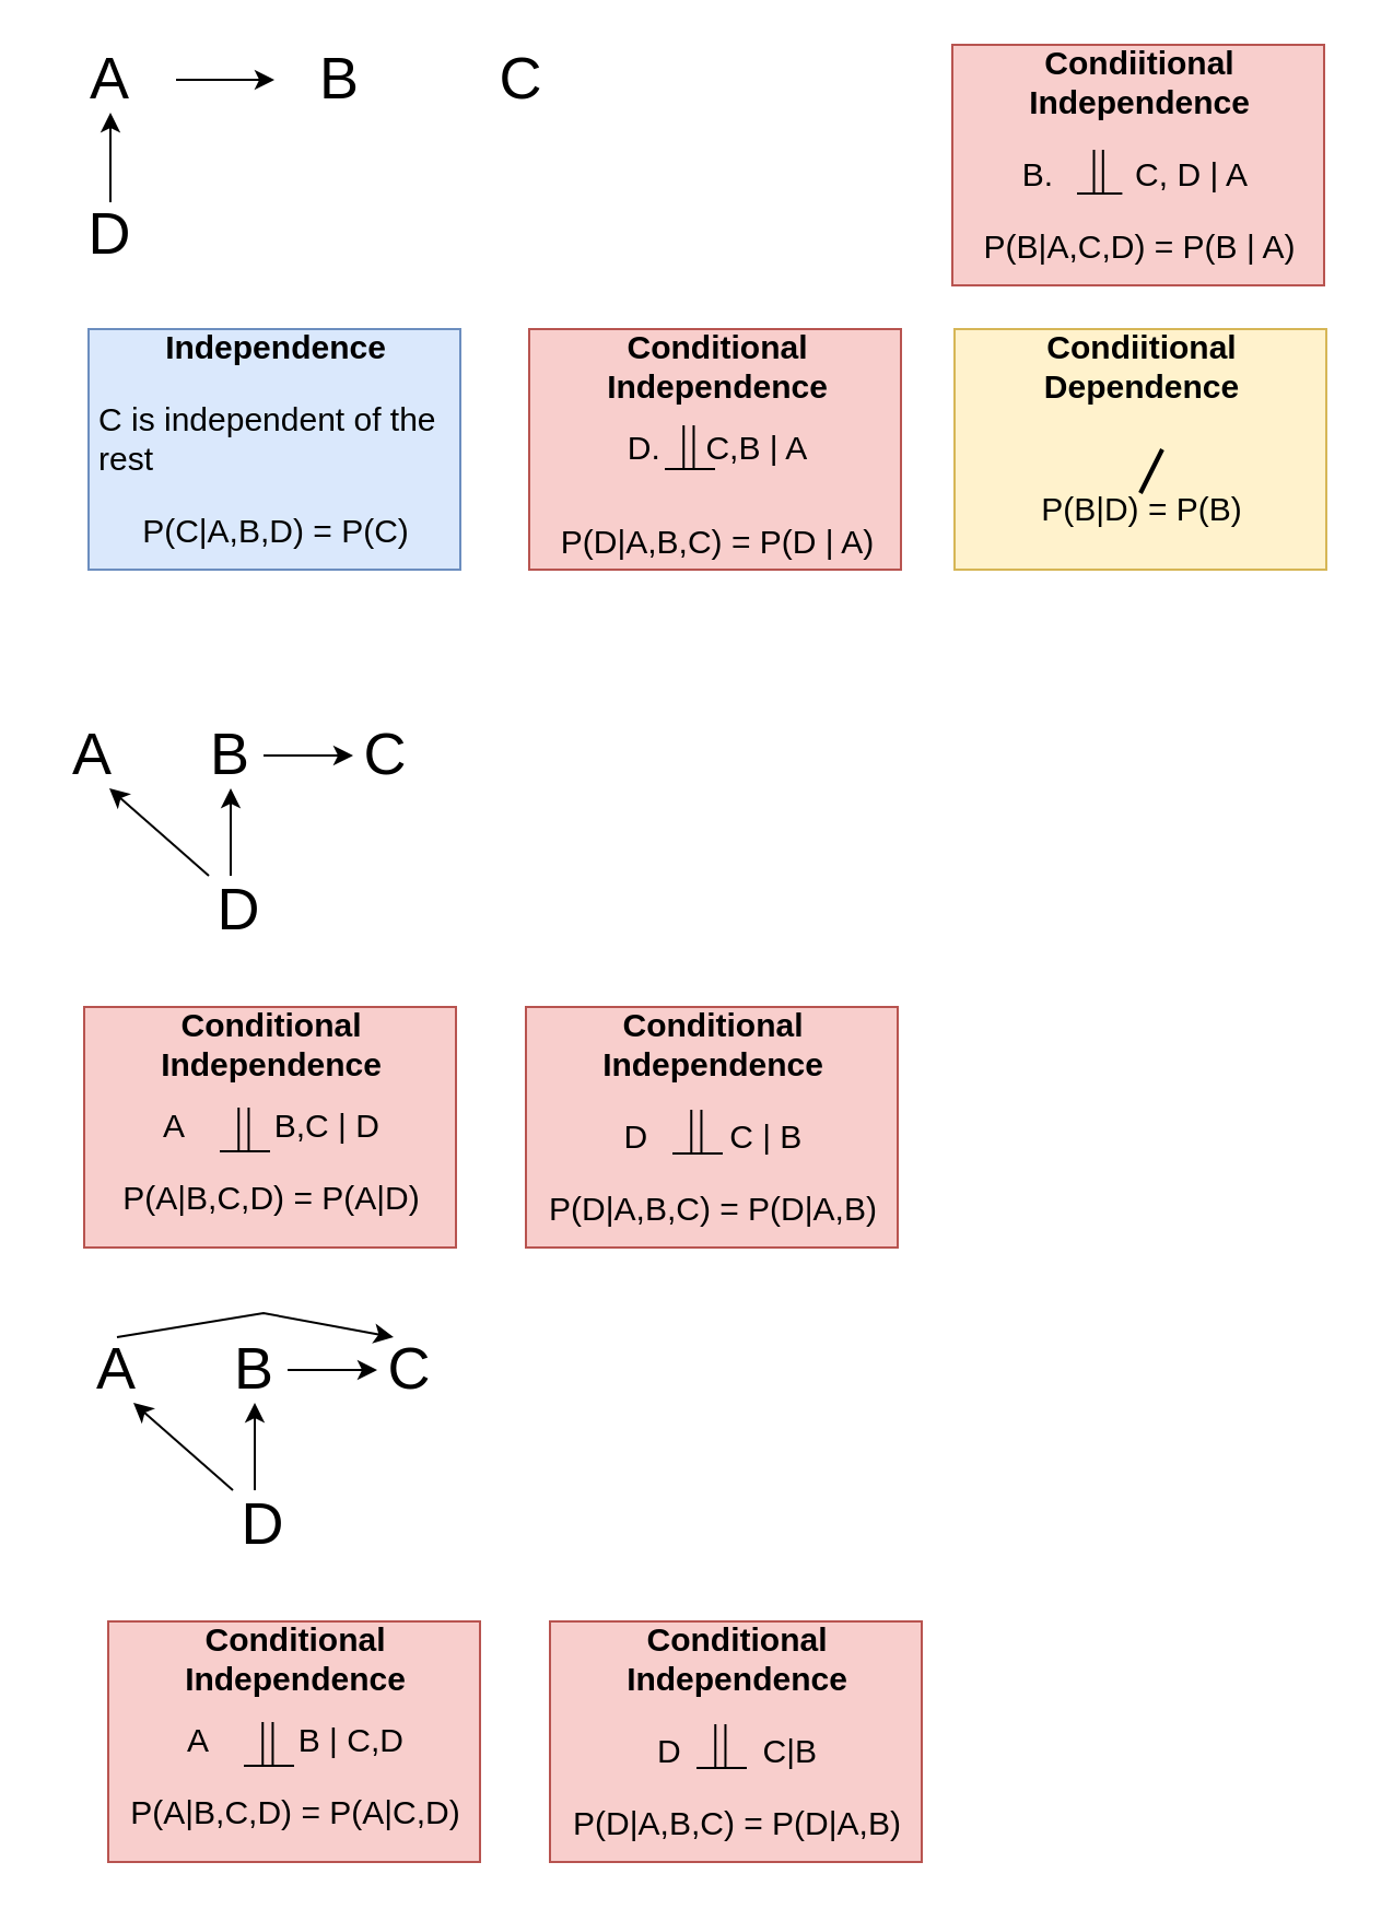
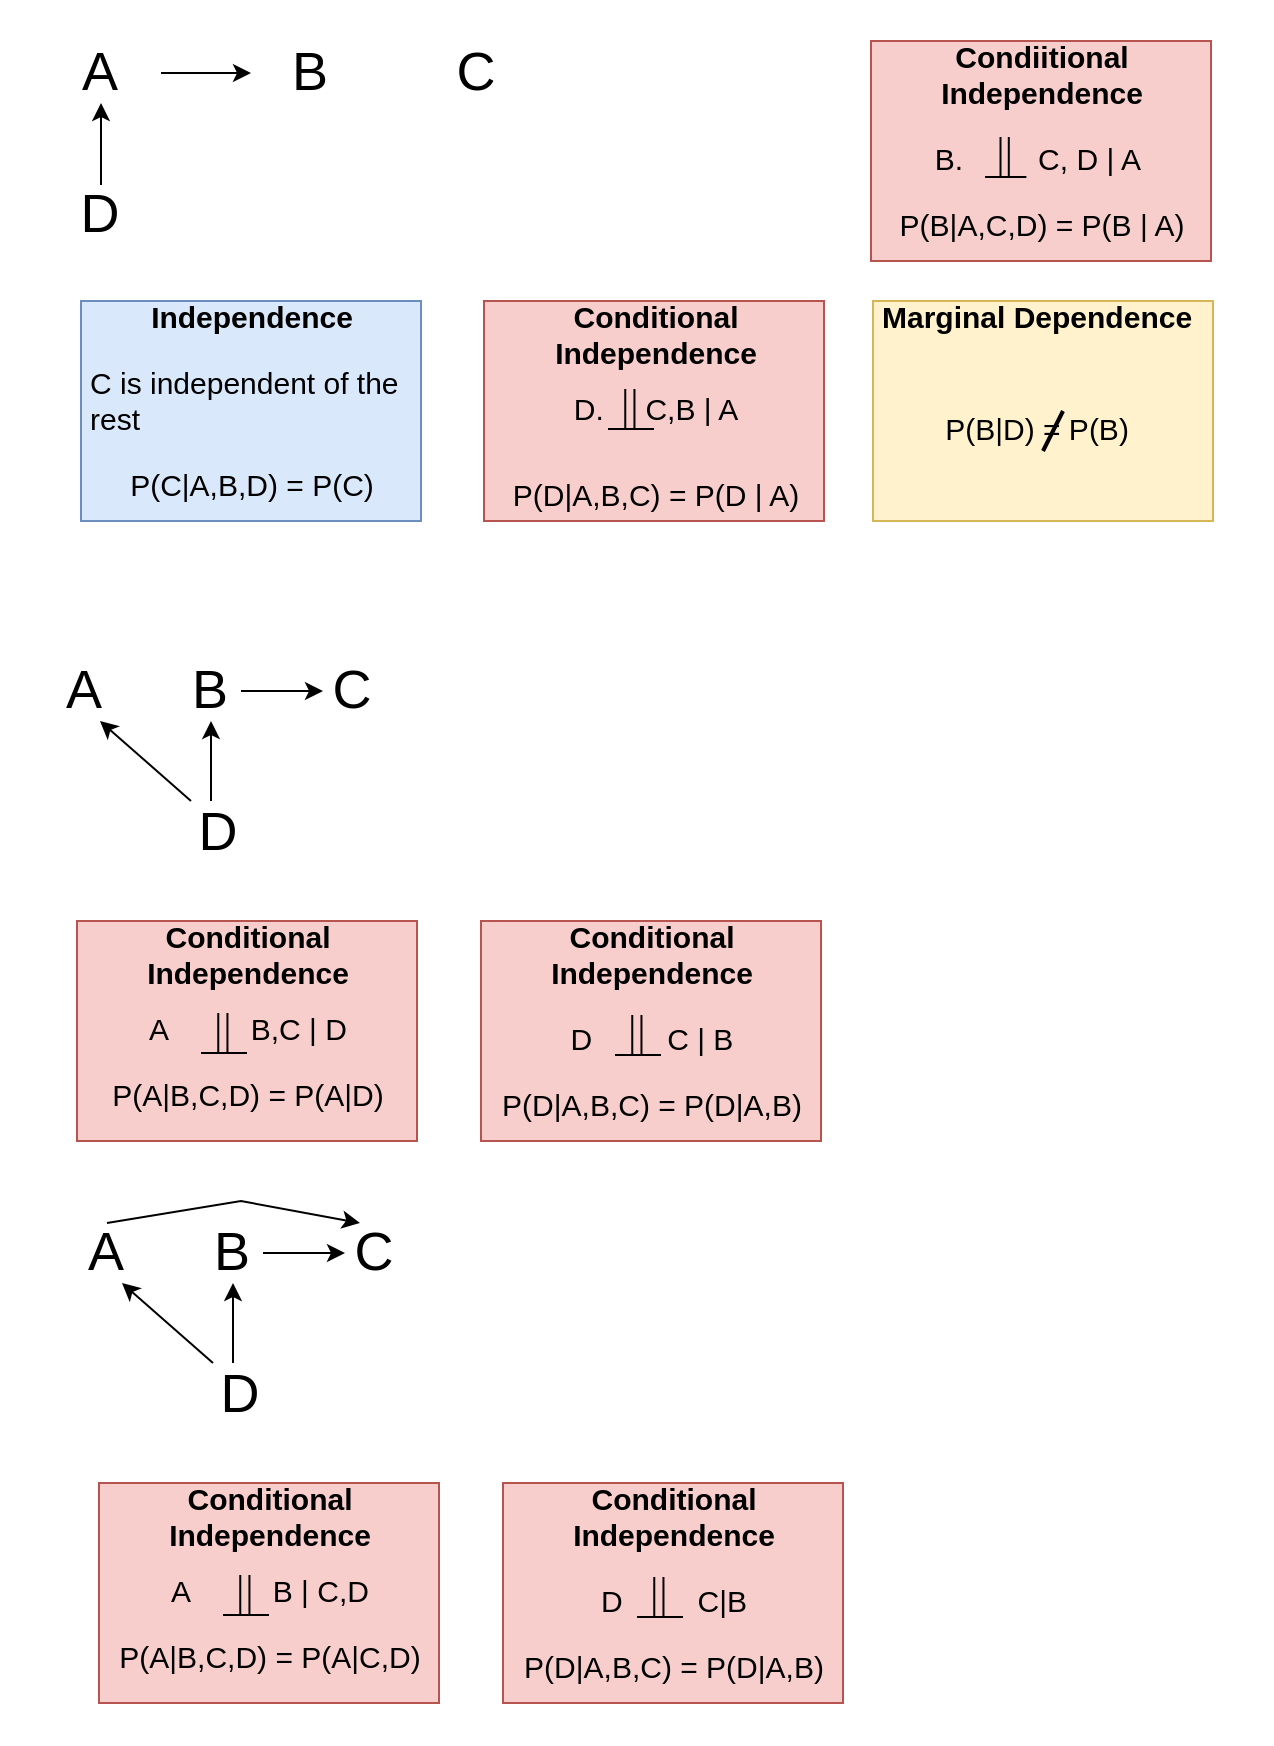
- <mxCell id="15" value="&lt;h1 style=&quot;text-align: center; font-size: 15px;&quot;&gt;Condiitional Dependence&lt;/h1&gt;&lt;h1 style=&quot;text-align: center; font-size: 15px;&quot;&gt;&lt;span style=&quot;font-weight: normal; text-align: left;&quot;&gt;&lt;br&gt;&lt;/span&gt;&lt;/h1&gt;&lt;h1 style=&quot;text-align: center; font-size: 15px;&quot;&gt;&lt;span style=&quot;font-weight: normal; text-align: left;&quot;&gt;P(B|D) = P(B)&lt;/span&gt;&lt;br&gt;&lt;/h1&gt;" style="text;html=1;strokeColor=#d6b656;fillColor=#fff2cc;spacing=5;spacingTop=-20;whiteSpace=wrap;overflow=hidden;rounded=0;" vertex="1" parent="1"><mxGeometry x="436" y="150" width="170" height="110" as="geometry" /></mxCell>
+ <mxCell id="15" value="&lt;h1 style=&quot;text-align: center; font-size: 15px;&quot;&gt;Marginal Dependence&lt;/h1&gt;&lt;h1 style=&quot;text-align: center; font-size: 15px;&quot;&gt;&lt;span style=&quot;font-weight: normal; text-align: left;&quot;&gt;&lt;br&gt;&lt;/span&gt;&lt;/h1&gt;&lt;h1 style=&quot;text-align: center; font-size: 15px;&quot;&gt;&lt;span style=&quot;font-weight: normal; text-align: left;&quot;&gt;P(B|D) = P(B)&lt;/span&gt;&lt;br&gt;&lt;/h1&gt;" style="text;html=1;strokeColor=#d6b656;fillColor=#fff2cc;spacing=5;spacingTop=-20;whiteSpace=wrap;overflow=hidden;rounded=0;" vertex="1" parent="1"><mxGeometry x="436" y="150" width="170" height="110" as="geometry" /></mxCell>
